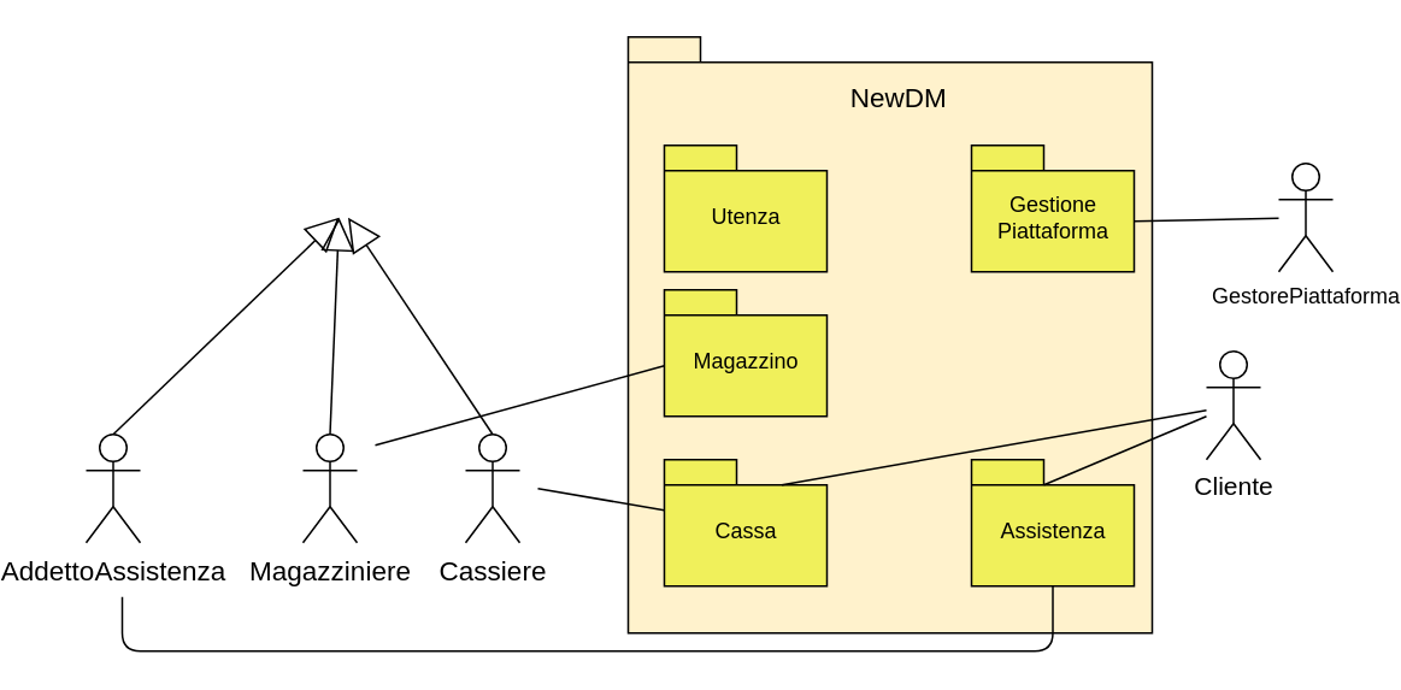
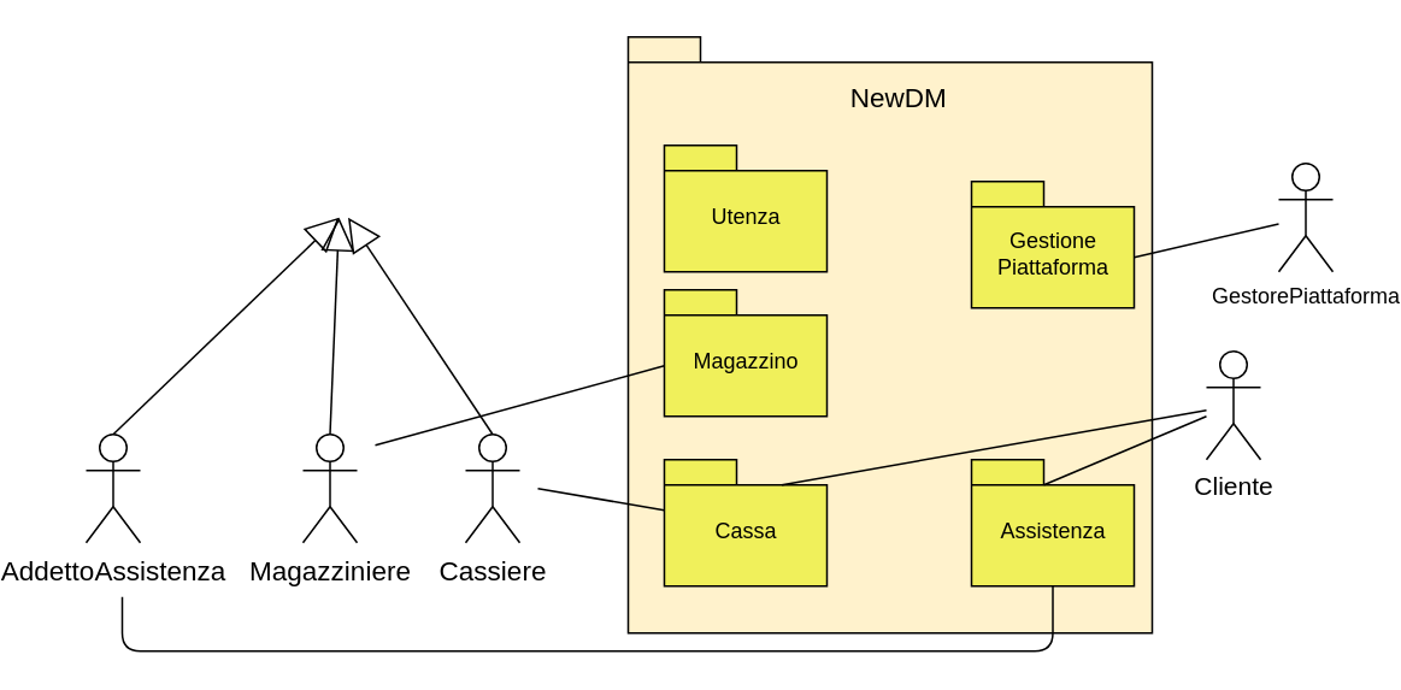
- <mxCell id="21" value="&lt;font color=&quot;#000000&quot; style=&quot;font-weight: normal&quot;&gt;Gestione&lt;br&gt;Piattaforma&lt;br&gt;&lt;/font&gt;" style="shape=folder;fontStyle=1;spacingTop=10;tabWidth=40;tabHeight=14;tabPosition=left;html=1;fontColor=#ffffff;fillColor=#F0F05B;" parent="1" vertex="1"><mxGeometry x="510" y="80" width="90" height="70" as="geometry" /></mxCell>
+ <mxCell id="21" value="&lt;font color=&quot;#000000&quot; style=&quot;font-weight: normal&quot;&gt;Gestione&lt;br&gt;Piattaforma&lt;br&gt;&lt;/font&gt;" style="shape=folder;fontStyle=1;spacingTop=10;tabWidth=40;tabHeight=14;tabPosition=left;html=1;fontColor=#ffffff;fillColor=#F0F05B;" parent="1" vertex="1"><mxGeometry x="510" y="100" width="90" height="70" as="geometry" /></mxCell>
